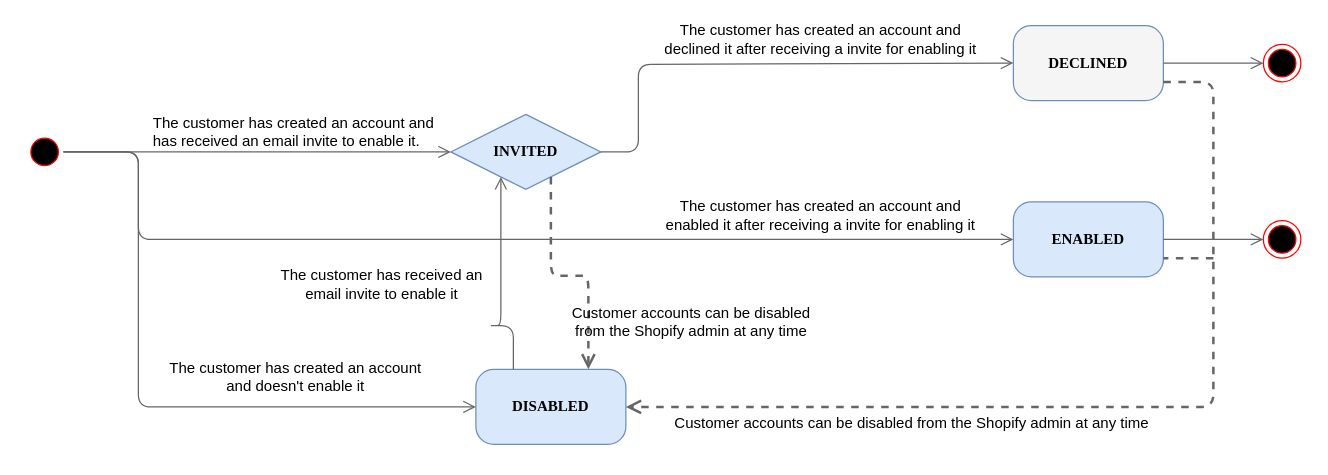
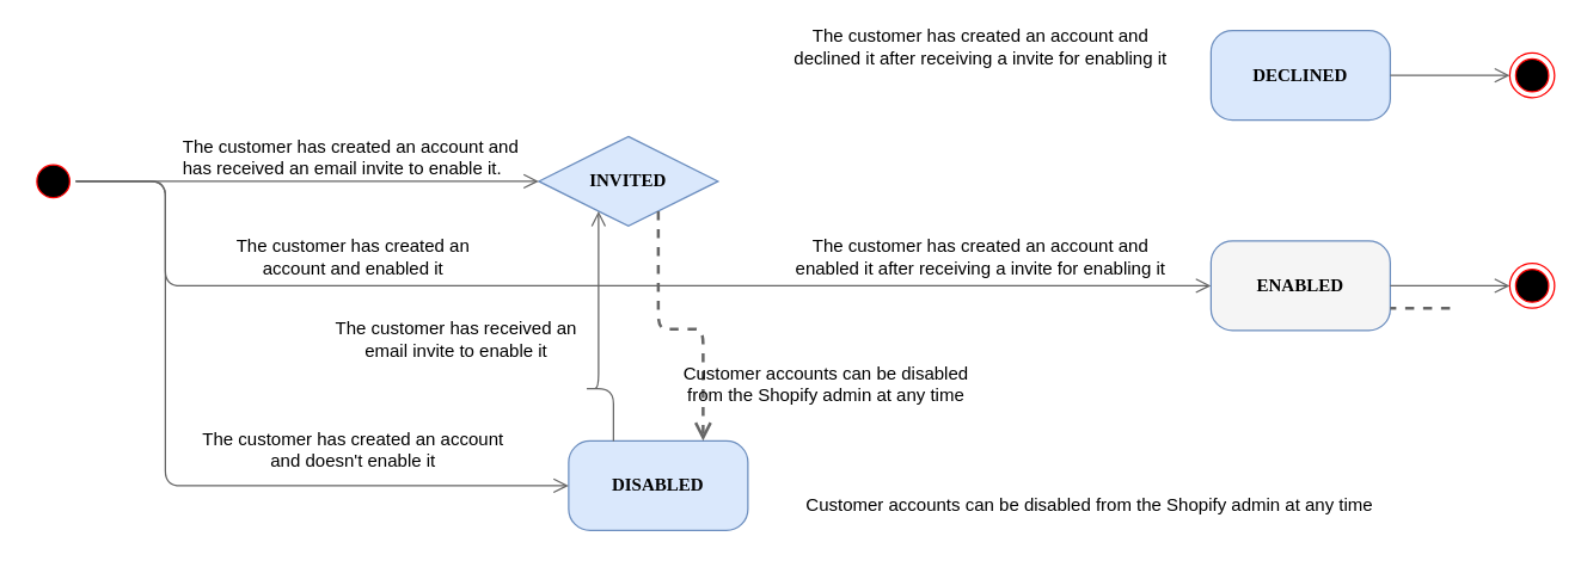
- <mxCell id="11" value="&lt;b&gt;DECLINED&lt;/b&gt;" style="rounded=1;whiteSpace=wrap;html=1;arcSize=24;fillColor=#f5f5f5;strokeColor=#6c8ebf;shadow=0;comic=0;labelBackgroundColor=none;fontFamily=Verdana;fontSize=12;align=center;" parent="1" vertex="1"><mxGeometry x="810" y="20" width="120" height="60" as="geometry" /></mxCell>
+ <mxCell id="11" value="&lt;b&gt;DECLINED&lt;/b&gt;" style="rounded=1;whiteSpace=wrap;html=1;arcSize=24;fillColor=#dae8fc;strokeColor=#6c8ebf;shadow=0;comic=0;labelBackgroundColor=none;fontFamily=Verdana;fontSize=12;align=center;" parent="1" vertex="1"><mxGeometry x="810" y="20" width="120" height="60" as="geometry" /></mxCell>
- <mxCell id="13" style="edgeStyle=orthogonalEdgeStyle;html=1;labelBackgroundColor=none;endArrow=open;endSize=8;fontFamily=Verdana;fontSize=12;align=left;strokeColor=#666666;fillColor=#f5f5f5;entryX=0;entryY=0.5;entryDx=0;entryDy=0;exitX=1;exitY=0.5;exitDx=0;exitDy=0;" parent="1" source="6" target="11" edge="1"><mxGeometry relative="1" as="geometry"><mxPoint x="80" y="41" as="sourcePoint" /><mxPoint x="350" y="41" as="targetPoint" /><Array as="points"><mxPoint x="510" y="121" /><mxPoint x="510" y="51" /></Array></mxGeometry></mxCell>
+ <mxCell id="10" value="The customer has created an account and enabled it" style="text;html=1;strokeColor=none;fillColor=none;align=center;verticalAlign=middle;whiteSpace=wrap;rounded=0;" parent="1" vertex="1"><mxGeometry x="151" y="152.5" width="170" height="39" as="geometry" /></mxCell>
- <mxCell id="12" value="&lt;b&gt;ENABLED&lt;/b&gt;" style="rounded=1;whiteSpace=wrap;html=1;arcSize=24;fillColor=#dae8fc;strokeColor=#6c8ebf;shadow=0;comic=0;labelBackgroundColor=none;fontFamily=Verdana;fontSize=12;align=center;" parent="1" vertex="1"><mxGeometry x="810" y="161" width="120" height="60" as="geometry" /></mxCell>
+ <mxCell id="12" value="&lt;b&gt;ENABLED&lt;/b&gt;" style="rounded=1;whiteSpace=wrap;html=1;arcSize=24;fillColor=#f5f5f5;strokeColor=#6c8ebf;shadow=0;comic=0;labelBackgroundColor=none;fontFamily=Verdana;fontSize=12;align=center;" parent="1" vertex="1"><mxGeometry x="810" y="161" width="120" height="60" as="geometry" /></mxCell>
- <mxCell id="22" style="edgeStyle=orthogonalEdgeStyle;html=1;labelBackgroundColor=none;endArrow=open;endSize=8;fontFamily=Verdana;fontSize=12;align=left;strokeColor=#666666;fillColor=#f5f5f5;entryX=1;entryY=0.5;entryDx=0;entryDy=0;exitX=1;exitY=0.75;exitDx=0;exitDy=0;strokeWidth=2;dashed=1;" parent="1" source="11" target="3" edge="1"><mxGeometry relative="1" as="geometry"><mxPoint x="430" y="161" as="sourcePoint" /><mxPoint x="430" y="305" as="targetPoint" /><Array as="points"><mxPoint x="970" y="65" /><mxPoint x="970" y="325" /></Array></mxGeometry></mxCell>
